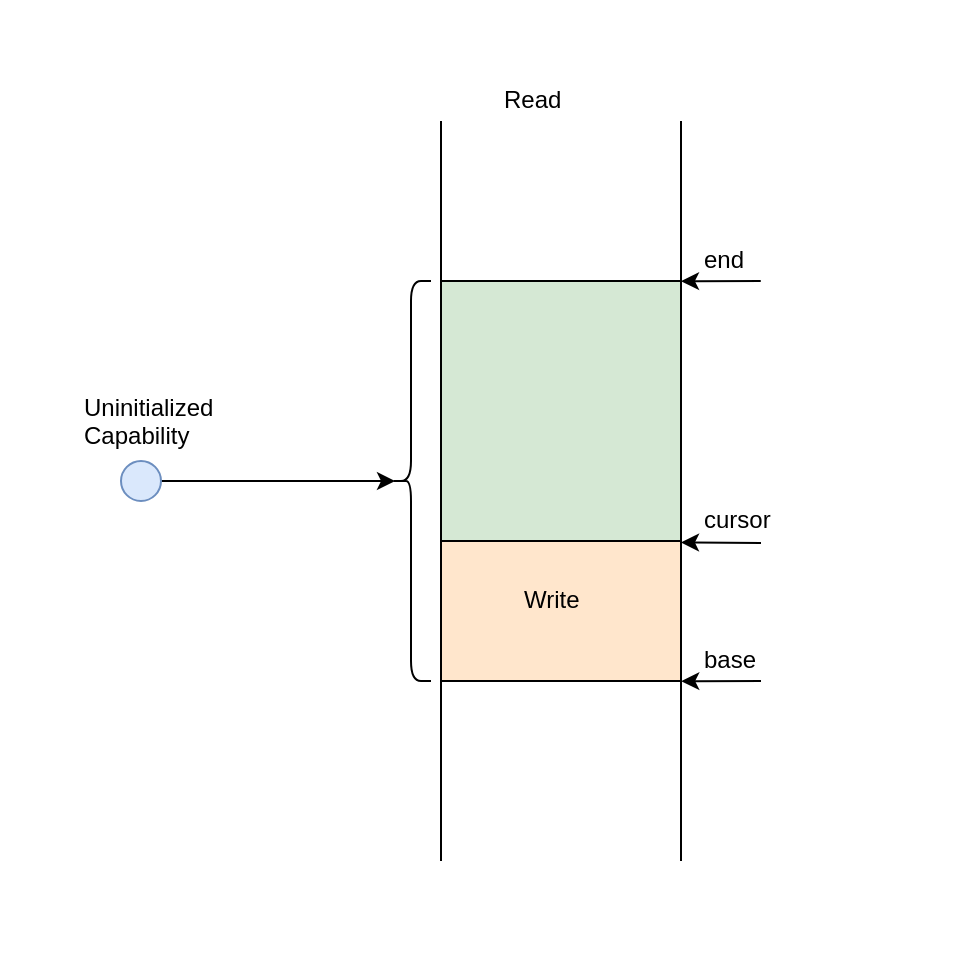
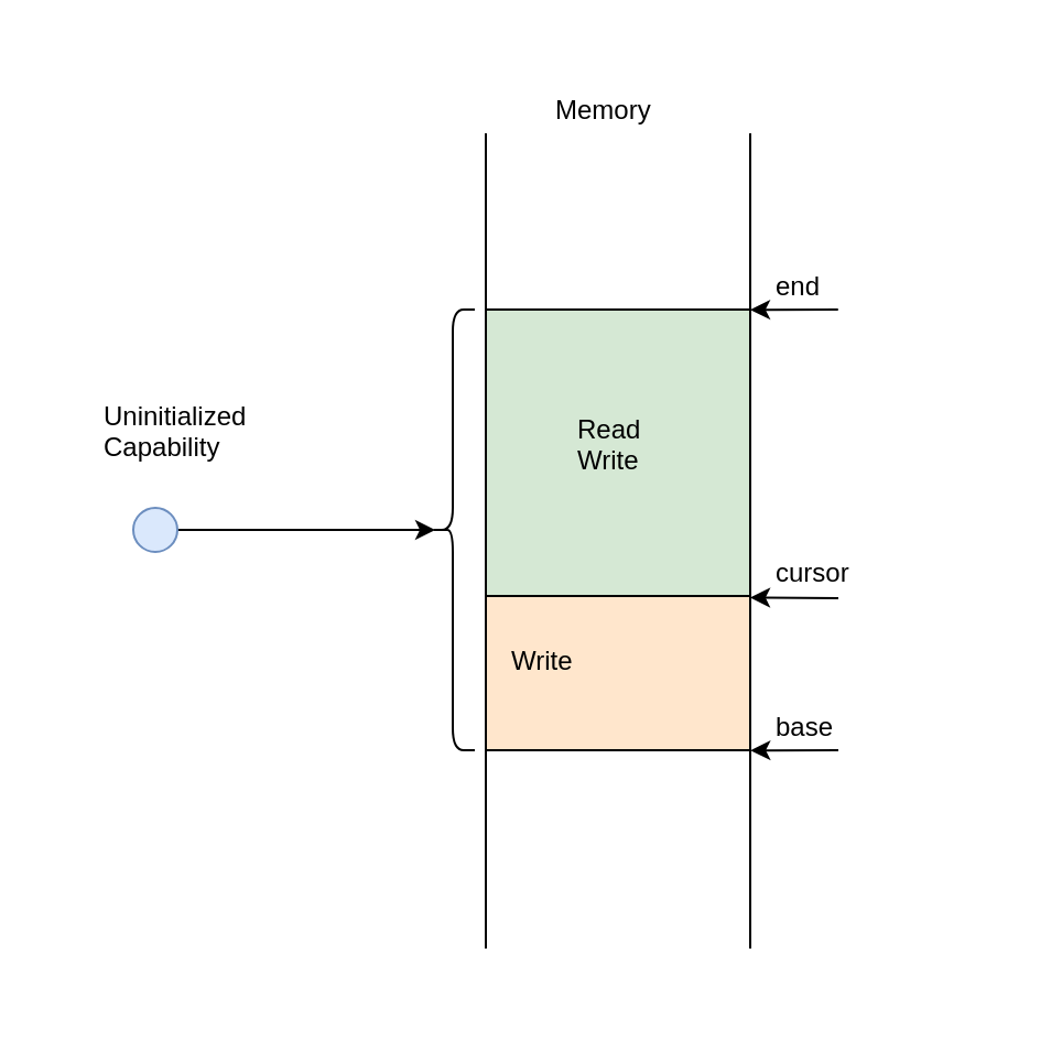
- <mxCell id="4" value="Read" style="text;html=1;resizable=0;points=[];autosize=1;align=left;verticalAlign=top;spacingTop=-4;" parent="1" vertex="1"><mxGeometry x="250" y="40" width="60" height="20" as="geometry" /></mxCell>
+ <mxCell id="4" value="Memory" style="text;html=1;resizable=0;points=[];autosize=1;align=left;verticalAlign=top;spacingTop=-4;" parent="1" vertex="1"><mxGeometry x="250" y="40" width="60" height="20" as="geometry" /></mxCell>
+ <mxCell id="13" value="Read&lt;br&gt;Write" style="text;html=1;resizable=0;points=[];autosize=1;align=left;verticalAlign=top;spacingTop=-4;" parent="1" vertex="1"><mxGeometry x="260" y="185" width="40" height="30" as="geometry" /></mxCell>
- <mxCell id="6" value="Uninitialized&lt;br&gt;Capability" style="text;html=1;resizable=0;points=[];autosize=1;align=left;verticalAlign=top;spacingTop=-4;" parent="1" vertex="1"><mxGeometry x="40" y="194" width="80" height="30" as="geometry" /></mxCell>
+ <mxCell id="6" value="Uninitialized&lt;br&gt;Capability" style="text;html=1;resizable=0;points=[];autosize=1;align=left;verticalAlign=top;spacingTop=-4;" parent="1" vertex="1"><mxGeometry x="45" y="179" width="80" height="30" as="geometry" /></mxCell>
- <mxCell id="14" value="Write" style="text;html=1;resizable=0;points=[];autosize=1;align=left;verticalAlign=top;spacingTop=-4;" parent="1" vertex="1"><mxGeometry x="260" y="290" width="40" height="20" as="geometry" /></mxCell>
+ <mxCell id="14" value="Write" style="text;html=1;resizable=0;points=[];autosize=1;align=left;verticalAlign=top;spacingTop=-4;" parent="1" vertex="1"><mxGeometry x="230" y="290" width="40" height="20" as="geometry" /></mxCell>
